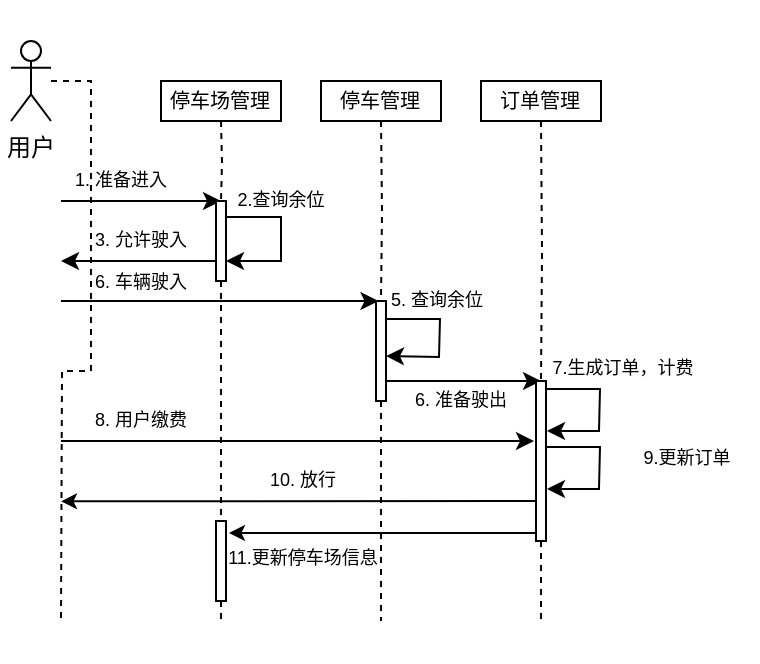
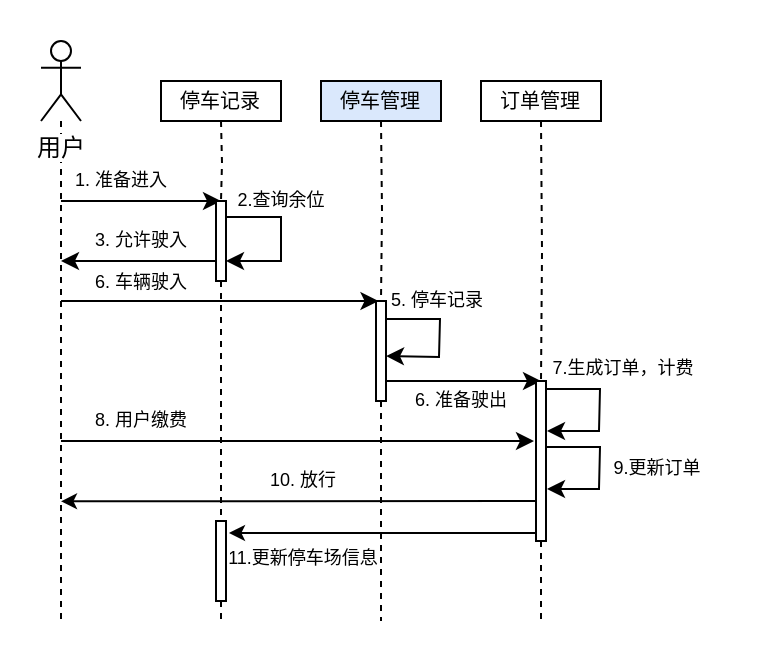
- <mxCell id="5" value="用户" style="shape=umlActor;verticalLabelPosition=bottom;labelBackgroundColor=#ffffff;verticalAlign=top;html=1;outlineConnect=0;" parent="1" vertex="1"><mxGeometry x="5" y="20" width="20" height="40" as="geometry" /></mxCell>
+ <mxCell id="5" value="用户" style="shape=umlActor;verticalLabelPosition=bottom;labelBackgroundColor=#ffffff;verticalAlign=top;html=1;outlineConnect=0;" parent="1" vertex="1"><mxGeometry x="20" y="20" width="20" height="40" as="geometry" /></mxCell>
- <mxCell id="9" value="停车场管理" style="rounded=0;whiteSpace=wrap;html=1;fontSize=10;" parent="1" vertex="1"><mxGeometry x="80" y="40" width="60" height="20" as="geometry" /></mxCell>
+ <mxCell id="9" value="停车记录" style="rounded=0;whiteSpace=wrap;html=1;fontSize=10;" parent="1" vertex="1"><mxGeometry x="80" y="40" width="60" height="20" as="geometry" /></mxCell>
- <mxCell id="17" value="停车管理" style="rounded=0;whiteSpace=wrap;html=1;fontSize=10;" parent="1" vertex="1"><mxGeometry x="160" y="40" width="60" height="20" as="geometry" /></mxCell>
+ <mxCell id="17" value="停车管理" style="rounded=0;whiteSpace=wrap;html=1;fontSize=10;fillColor=#dae8fc;" parent="1" vertex="1"><mxGeometry x="160" y="40" width="60" height="20" as="geometry" /></mxCell>
- <mxCell id="21" value="5. 查询余位" style="text;html=1;align=center;verticalAlign=middle;resizable=0;points=[];autosize=1;fontSize=9;" parent="1" vertex="1"><mxGeometry x="187.5" y="140" width="60" height="20" as="geometry" /></mxCell>
+ <mxCell id="21" value="5. 停车记录" style="text;html=1;align=center;verticalAlign=middle;resizable=0;points=[];autosize=1;fontSize=9;" parent="1" vertex="1"><mxGeometry x="187.5" y="140" width="60" height="20" as="geometry" /></mxCell>
- <mxCell id="37" value="9.更新订单" style="text;html=1;align=center;verticalAlign=middle;resizable=0;points=[];autosize=1;fontSize=9;" vertex="1" parent="1"><mxGeometry x="313" y="219" width="60" height="20" as="geometry" /></mxCell>
+ <mxCell id="37" value="9.更新订单" style="text;html=1;align=center;verticalAlign=middle;resizable=0;points=[];autosize=1;fontSize=9;" vertex="1" parent="1"><mxGeometry x="298" y="224" width="60" height="20" as="geometry" /></mxCell>
